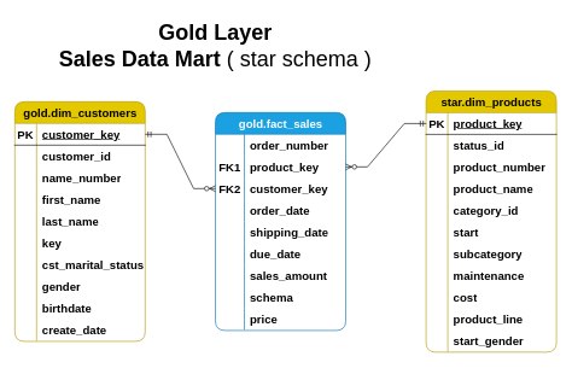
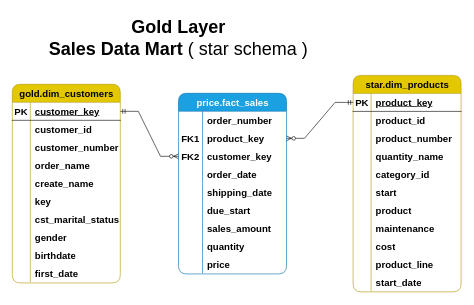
- <mxCell id="67" value="gold.fact_sales" style="shape=table;startSize=30;container=1;collapsible=1;childLayout=tableLayout;fixedRows=1;rowLines=0;fontStyle=1;align=center;resizeLast=1;html=1;fontSize=16;rounded=1;fillColor=#1ba1e2;strokeColor=#006EAF;fontColor=#ffffff;swimlaneFillColor=default;" parent="1" vertex="1"><mxGeometry x="297" y="154.87" width="180" height="301" as="geometry" /></mxCell>
+ <mxCell id="67" value="price.fact_sales" style="shape=table;startSize=30;container=1;collapsible=1;childLayout=tableLayout;fixedRows=1;rowLines=0;fontStyle=1;align=center;resizeLast=1;html=1;fontSize=16;rounded=1;fillColor=#1ba1e2;strokeColor=#006EAF;fontColor=#ffffff;swimlaneFillColor=default;" parent="1" vertex="1"><mxGeometry x="297" y="154.87" width="180" height="301" as="geometry" /></mxCell>
- <mxCell id="39" value="status_id" style="shape=partialRectangle;connectable=0;fillColor=none;top=0;left=0;bottom=0;right=0;align=left;spacingLeft=6;overflow=hidden;whiteSpace=wrap;html=1;fontSize=16;fontStyle=1" parent="37" vertex="1"><mxGeometry x="30" width="150" height="30" as="geometry"><mxRectangle width="150" height="30" as="alternateBounds" /></mxGeometry></mxCell>
+ <mxCell id="39" value="product_id" style="shape=partialRectangle;connectable=0;fillColor=none;top=0;left=0;bottom=0;right=0;align=left;spacingLeft=6;overflow=hidden;whiteSpace=wrap;html=1;fontSize=16;fontStyle=1" parent="37" vertex="1"><mxGeometry x="30" width="150" height="30" as="geometry"><mxRectangle width="150" height="30" as="alternateBounds" /></mxGeometry></mxCell>
- <mxCell id="11" value="name_number" style="shape=partialRectangle;connectable=0;fillColor=none;top=0;left=0;bottom=0;right=0;align=left;spacingLeft=6;overflow=hidden;whiteSpace=wrap;html=1;fontSize=16;fontStyle=1" parent="9" vertex="1"><mxGeometry x="30" width="150" height="30" as="geometry"><mxRectangle width="150" height="30" as="alternateBounds" /></mxGeometry></mxCell>
+ <mxCell id="11" value="customer_number" style="shape=partialRectangle;connectable=0;fillColor=none;top=0;left=0;bottom=0;right=0;align=left;spacingLeft=6;overflow=hidden;whiteSpace=wrap;html=1;fontSize=16;fontStyle=1" parent="9" vertex="1"><mxGeometry x="30" width="150" height="30" as="geometry"><mxRectangle width="150" height="30" as="alternateBounds" /></mxGeometry></mxCell>
- <mxCell id="45" value="product_name" style="shape=partialRectangle;connectable=0;fillColor=none;top=0;left=0;bottom=0;right=0;align=left;spacingLeft=6;overflow=hidden;whiteSpace=wrap;html=1;fontSize=16;fontStyle=1" parent="43" vertex="1"><mxGeometry x="30" width="150" height="30" as="geometry"><mxRectangle width="150" height="30" as="alternateBounds" /></mxGeometry></mxCell>
+ <mxCell id="45" value="quantity_name" style="shape=partialRectangle;connectable=0;fillColor=none;top=0;left=0;bottom=0;right=0;align=left;spacingLeft=6;overflow=hidden;whiteSpace=wrap;html=1;fontSize=16;fontStyle=1" parent="43" vertex="1"><mxGeometry x="30" width="150" height="30" as="geometry"><mxRectangle width="150" height="30" as="alternateBounds" /></mxGeometry></mxCell>
- <mxCell id="14" value="first_name" style="shape=partialRectangle;connectable=0;fillColor=none;top=0;left=0;bottom=0;right=0;align=left;spacingLeft=6;overflow=hidden;whiteSpace=wrap;html=1;fontSize=16;fontStyle=1" parent="12" vertex="1"><mxGeometry x="30" width="150" height="30" as="geometry"><mxRectangle width="150" height="30" as="alternateBounds" /></mxGeometry></mxCell>
+ <mxCell id="14" value="order_name" style="shape=partialRectangle;connectable=0;fillColor=none;top=0;left=0;bottom=0;right=0;align=left;spacingLeft=6;overflow=hidden;whiteSpace=wrap;html=1;fontSize=16;fontStyle=1" parent="12" vertex="1"><mxGeometry x="30" width="150" height="30" as="geometry"><mxRectangle width="150" height="30" as="alternateBounds" /></mxGeometry></mxCell>
- <mxCell id="17" value="last_name" style="shape=partialRectangle;connectable=0;fillColor=none;top=0;left=0;bottom=0;right=0;align=left;spacingLeft=6;overflow=hidden;whiteSpace=wrap;html=1;fontSize=16;fontStyle=1" parent="15" vertex="1"><mxGeometry x="30" width="150" height="30" as="geometry"><mxRectangle width="150" height="30" as="alternateBounds" /></mxGeometry></mxCell>
+ <mxCell id="17" value="create_name" style="shape=partialRectangle;connectable=0;fillColor=none;top=0;left=0;bottom=0;right=0;align=left;spacingLeft=6;overflow=hidden;whiteSpace=wrap;html=1;fontSize=16;fontStyle=1" parent="15" vertex="1"><mxGeometry x="30" width="150" height="30" as="geometry"><mxRectangle width="150" height="30" as="alternateBounds" /></mxGeometry></mxCell>
- <mxCell id="85" value="due_date" style="shape=partialRectangle;connectable=0;fillColor=none;top=0;left=0;bottom=0;right=0;align=left;spacingLeft=6;overflow=hidden;whiteSpace=wrap;html=1;fontSize=16;fontStyle=1" parent="83" vertex="1"><mxGeometry x="40" width="140" height="30" as="geometry"><mxRectangle width="140" height="30" as="alternateBounds" /></mxGeometry></mxCell>
+ <mxCell id="85" value="due_start" style="shape=partialRectangle;connectable=0;fillColor=none;top=0;left=0;bottom=0;right=0;align=left;spacingLeft=6;overflow=hidden;whiteSpace=wrap;html=1;fontSize=16;fontStyle=1" parent="83" vertex="1"><mxGeometry x="40" width="140" height="30" as="geometry"><mxRectangle width="140" height="30" as="alternateBounds" /></mxGeometry></mxCell>
- <mxCell id="54" value="subcategory" style="shape=partialRectangle;connectable=0;fillColor=none;top=0;left=0;bottom=0;right=0;align=left;spacingLeft=6;overflow=hidden;whiteSpace=wrap;html=1;fontSize=16;fontStyle=1" parent="52" vertex="1"><mxGeometry x="30" width="150" height="30" as="geometry"><mxRectangle width="150" height="30" as="alternateBounds" /></mxGeometry></mxCell>
+ <mxCell id="54" value="product" style="shape=partialRectangle;connectable=0;fillColor=none;top=0;left=0;bottom=0;right=0;align=left;spacingLeft=6;overflow=hidden;whiteSpace=wrap;html=1;fontSize=16;fontStyle=1" parent="52" vertex="1"><mxGeometry x="30" width="150" height="30" as="geometry"><mxRectangle width="150" height="30" as="alternateBounds" /></mxGeometry></mxCell>
- <mxCell id="91" value="schema" style="shape=partialRectangle;connectable=0;fillColor=none;top=0;left=0;bottom=0;right=0;align=left;spacingLeft=6;overflow=hidden;whiteSpace=wrap;html=1;fontSize=16;fontStyle=1" parent="89" vertex="1"><mxGeometry x="40" width="140" height="30" as="geometry"><mxRectangle width="140" height="30" as="alternateBounds" /></mxGeometry></mxCell>
+ <mxCell id="91" value="quantity" style="shape=partialRectangle;connectable=0;fillColor=none;top=0;left=0;bottom=0;right=0;align=left;spacingLeft=6;overflow=hidden;whiteSpace=wrap;html=1;fontSize=16;fontStyle=1" parent="89" vertex="1"><mxGeometry x="40" width="140" height="30" as="geometry"><mxRectangle width="140" height="30" as="alternateBounds" /></mxGeometry></mxCell>
- <mxCell id="32" value="create_date" style="shape=partialRectangle;connectable=0;fillColor=none;top=0;left=0;bottom=0;right=0;align=left;spacingLeft=6;overflow=hidden;whiteSpace=wrap;html=1;fontSize=16;fontStyle=1" parent="30" vertex="1"><mxGeometry x="30" width="150" height="30" as="geometry"><mxRectangle width="150" height="30" as="alternateBounds" /></mxGeometry></mxCell>
+ <mxCell id="32" value="first_date" style="shape=partialRectangle;connectable=0;fillColor=none;top=0;left=0;bottom=0;right=0;align=left;spacingLeft=6;overflow=hidden;whiteSpace=wrap;html=1;fontSize=16;fontStyle=1" parent="30" vertex="1"><mxGeometry x="30" width="150" height="30" as="geometry"><mxRectangle width="150" height="30" as="alternateBounds" /></mxGeometry></mxCell>
- <mxCell id="66" value="start_gender" style="shape=partialRectangle;connectable=0;fillColor=none;top=0;left=0;bottom=0;right=0;align=left;spacingLeft=6;overflow=hidden;whiteSpace=wrap;html=1;fontSize=16;fontStyle=1" parent="64" vertex="1"><mxGeometry x="30" width="150" height="30" as="geometry"><mxRectangle width="150" height="30" as="alternateBounds" /></mxGeometry></mxCell>
+ <mxCell id="66" value="start_date" style="shape=partialRectangle;connectable=0;fillColor=none;top=0;left=0;bottom=0;right=0;align=left;spacingLeft=6;overflow=hidden;whiteSpace=wrap;html=1;fontSize=16;fontStyle=1" parent="64" vertex="1"><mxGeometry x="30" width="150" height="30" as="geometry"><mxRectangle width="150" height="30" as="alternateBounds" /></mxGeometry></mxCell>
